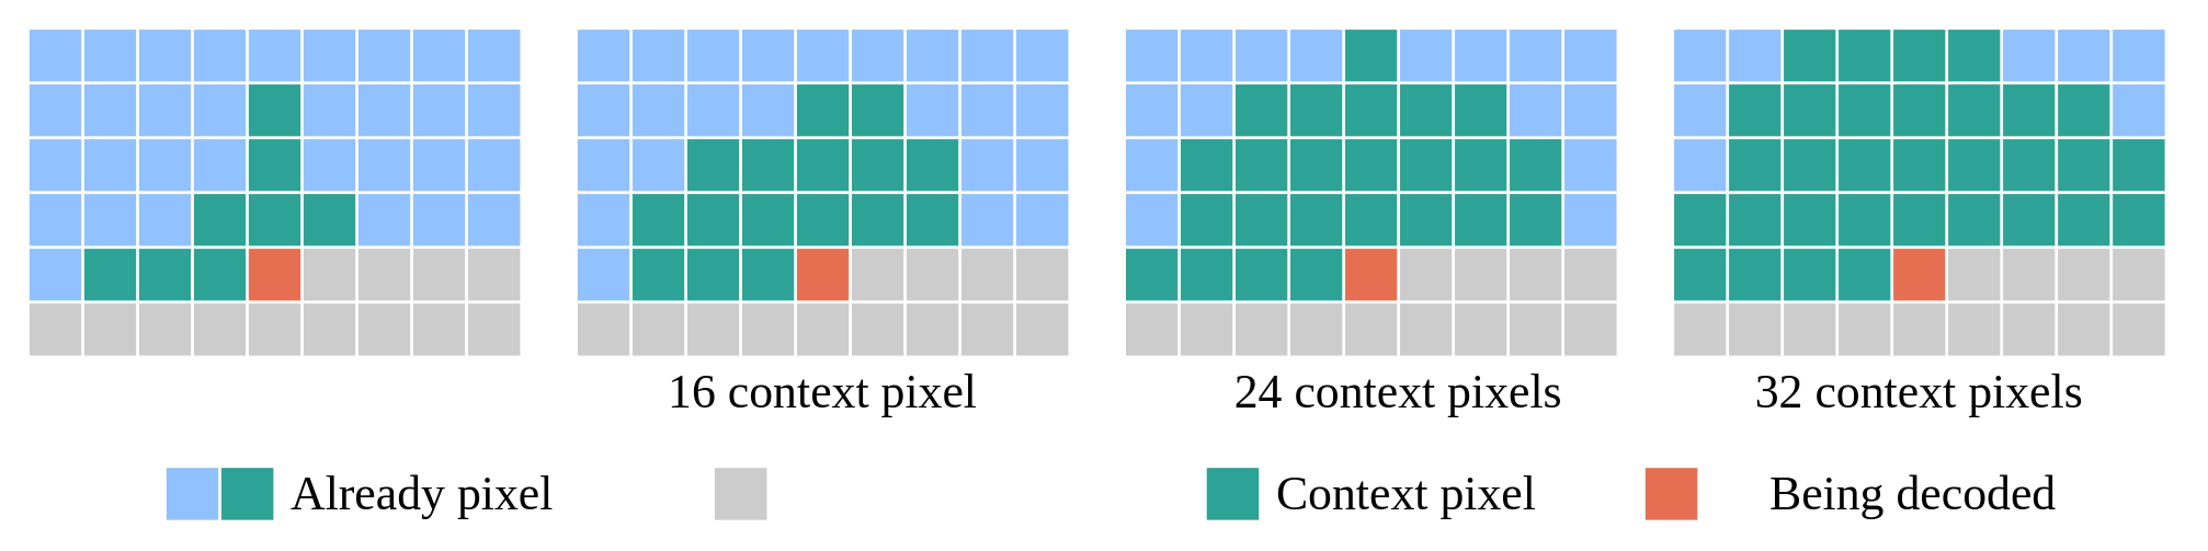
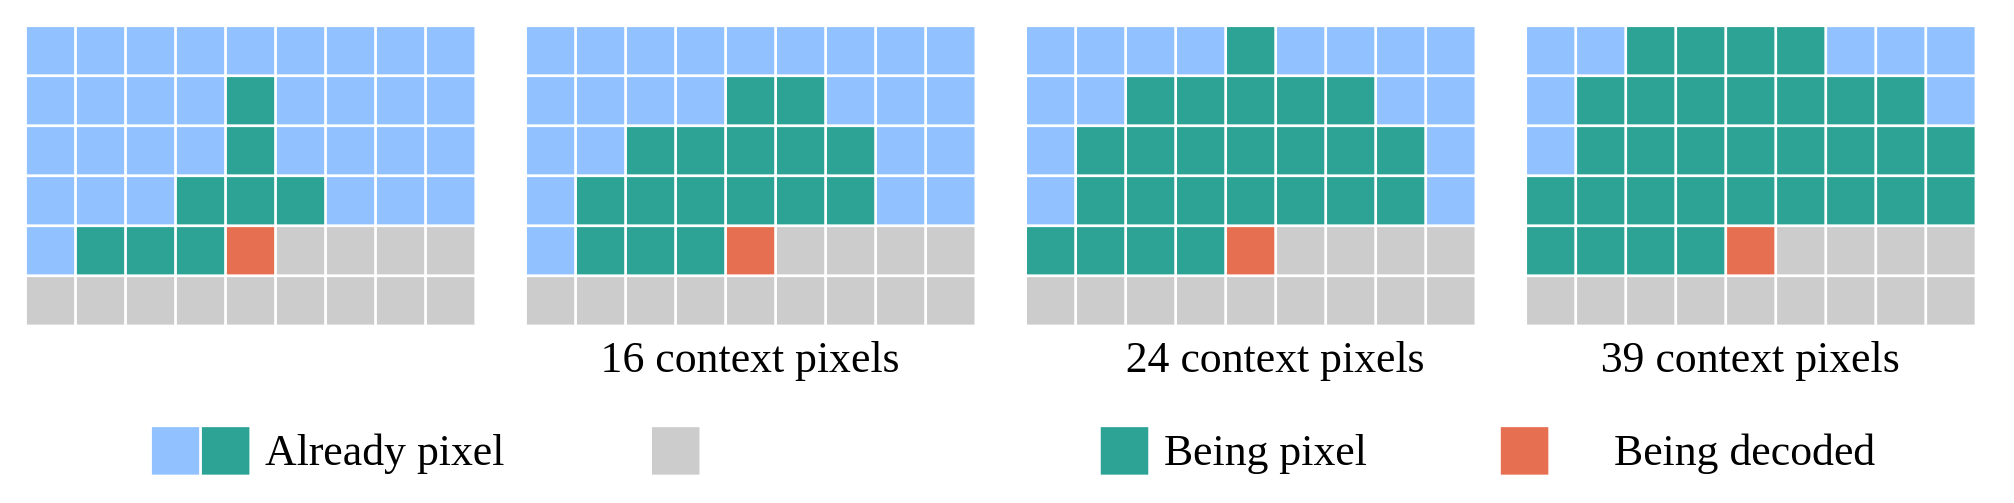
- <mxCell id="218" value="16 context pixel" style="text;html=1;strokeColor=none;fillColor=none;align=center;verticalAlign=middle;whiteSpace=wrap;rounded=0;fontSize=35;fontFamily=Raleway;fontSource=https%3A%2F%2Ffonts.googleapis.com%2Fcss%3Ffamily%3DRaleway;" parent="1" vertex="1"><mxGeometry x="420" y="270" width="360" height="30" as="geometry" /></mxCell>
+ <mxCell id="218" value="16 context pixels" style="text;html=1;strokeColor=none;fillColor=none;align=center;verticalAlign=middle;whiteSpace=wrap;rounded=0;fontSize=35;fontFamily=Raleway;fontSource=https%3A%2F%2Ffonts.googleapis.com%2Fcss%3Ffamily%3DRaleway;" parent="1" vertex="1"><mxGeometry x="420" y="270" width="360" height="30" as="geometry" /></mxCell>
- <mxCell id="220" value="32 context pixels" style="text;html=1;strokeColor=none;fillColor=none;align=center;verticalAlign=middle;whiteSpace=wrap;rounded=0;fontSize=35;fontFamily=Raleway;fontSource=https%3A%2F%2Ffonts.googleapis.com%2Fcss%3Ffamily%3DRaleway;" parent="1" vertex="1"><mxGeometry x="1220" y="270" width="360" height="30" as="geometry" /></mxCell>
+ <mxCell id="220" value="39 context pixels" style="text;html=1;strokeColor=none;fillColor=none;align=center;verticalAlign=middle;whiteSpace=wrap;rounded=0;fontSize=35;fontFamily=Raleway;fontSource=https%3A%2F%2Ffonts.googleapis.com%2Fcss%3Ffamily%3DRaleway;" parent="1" vertex="1"><mxGeometry x="1220" y="270" width="360" height="30" as="geometry" /></mxCell>
- <mxCell id="223" value="Context pixel" style="text;html=1;strokeColor=none;fillColor=none;align=left;verticalAlign=middle;whiteSpace=wrap;rounded=0;fontSize=35;fontFamily=Raleway;fontSource=https%3A%2F%2Ffonts.googleapis.com%2Fcss%3Ffamily%3DRaleway;" parent="1" vertex="1"><mxGeometry x="929" y="345" width="300" height="30" as="geometry" /></mxCell>
+ <mxCell id="223" value="Being pixel" style="text;html=1;strokeColor=none;fillColor=none;align=left;verticalAlign=middle;whiteSpace=wrap;rounded=0;fontSize=35;fontFamily=Raleway;fontSource=https%3A%2F%2Ffonts.googleapis.com%2Fcss%3Ffamily%3DRaleway;" parent="1" vertex="1"><mxGeometry x="929" y="345" width="300" height="30" as="geometry" /></mxCell>
